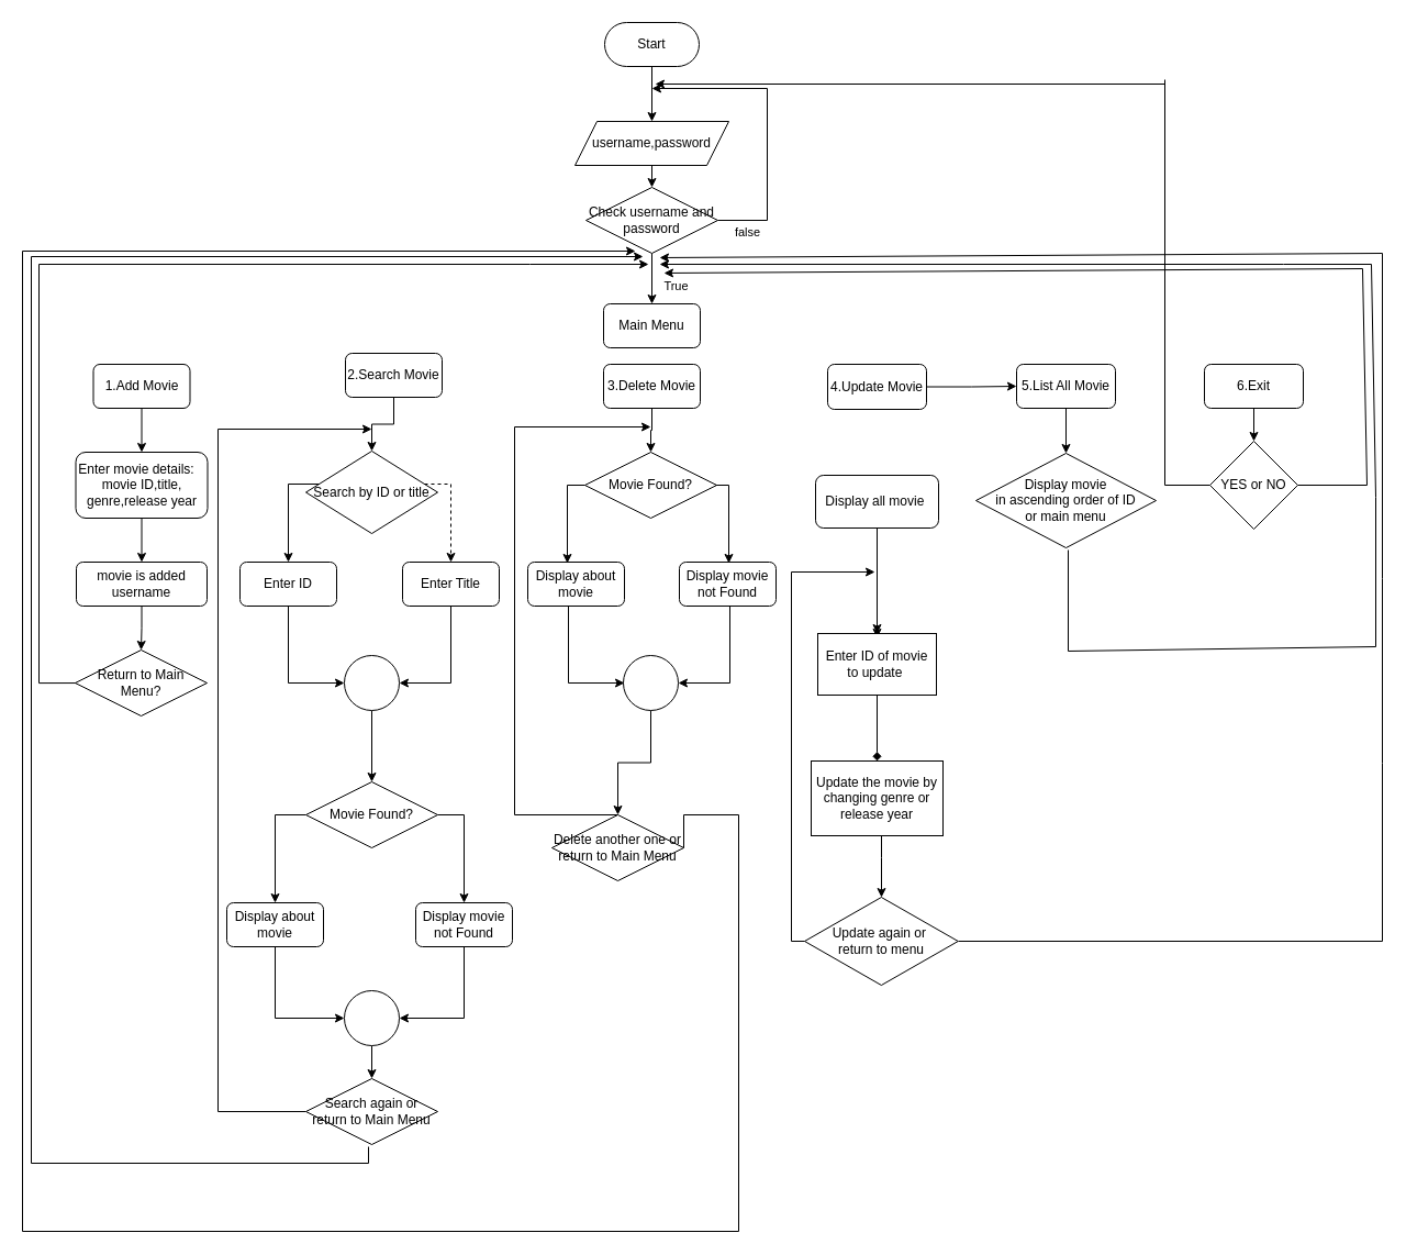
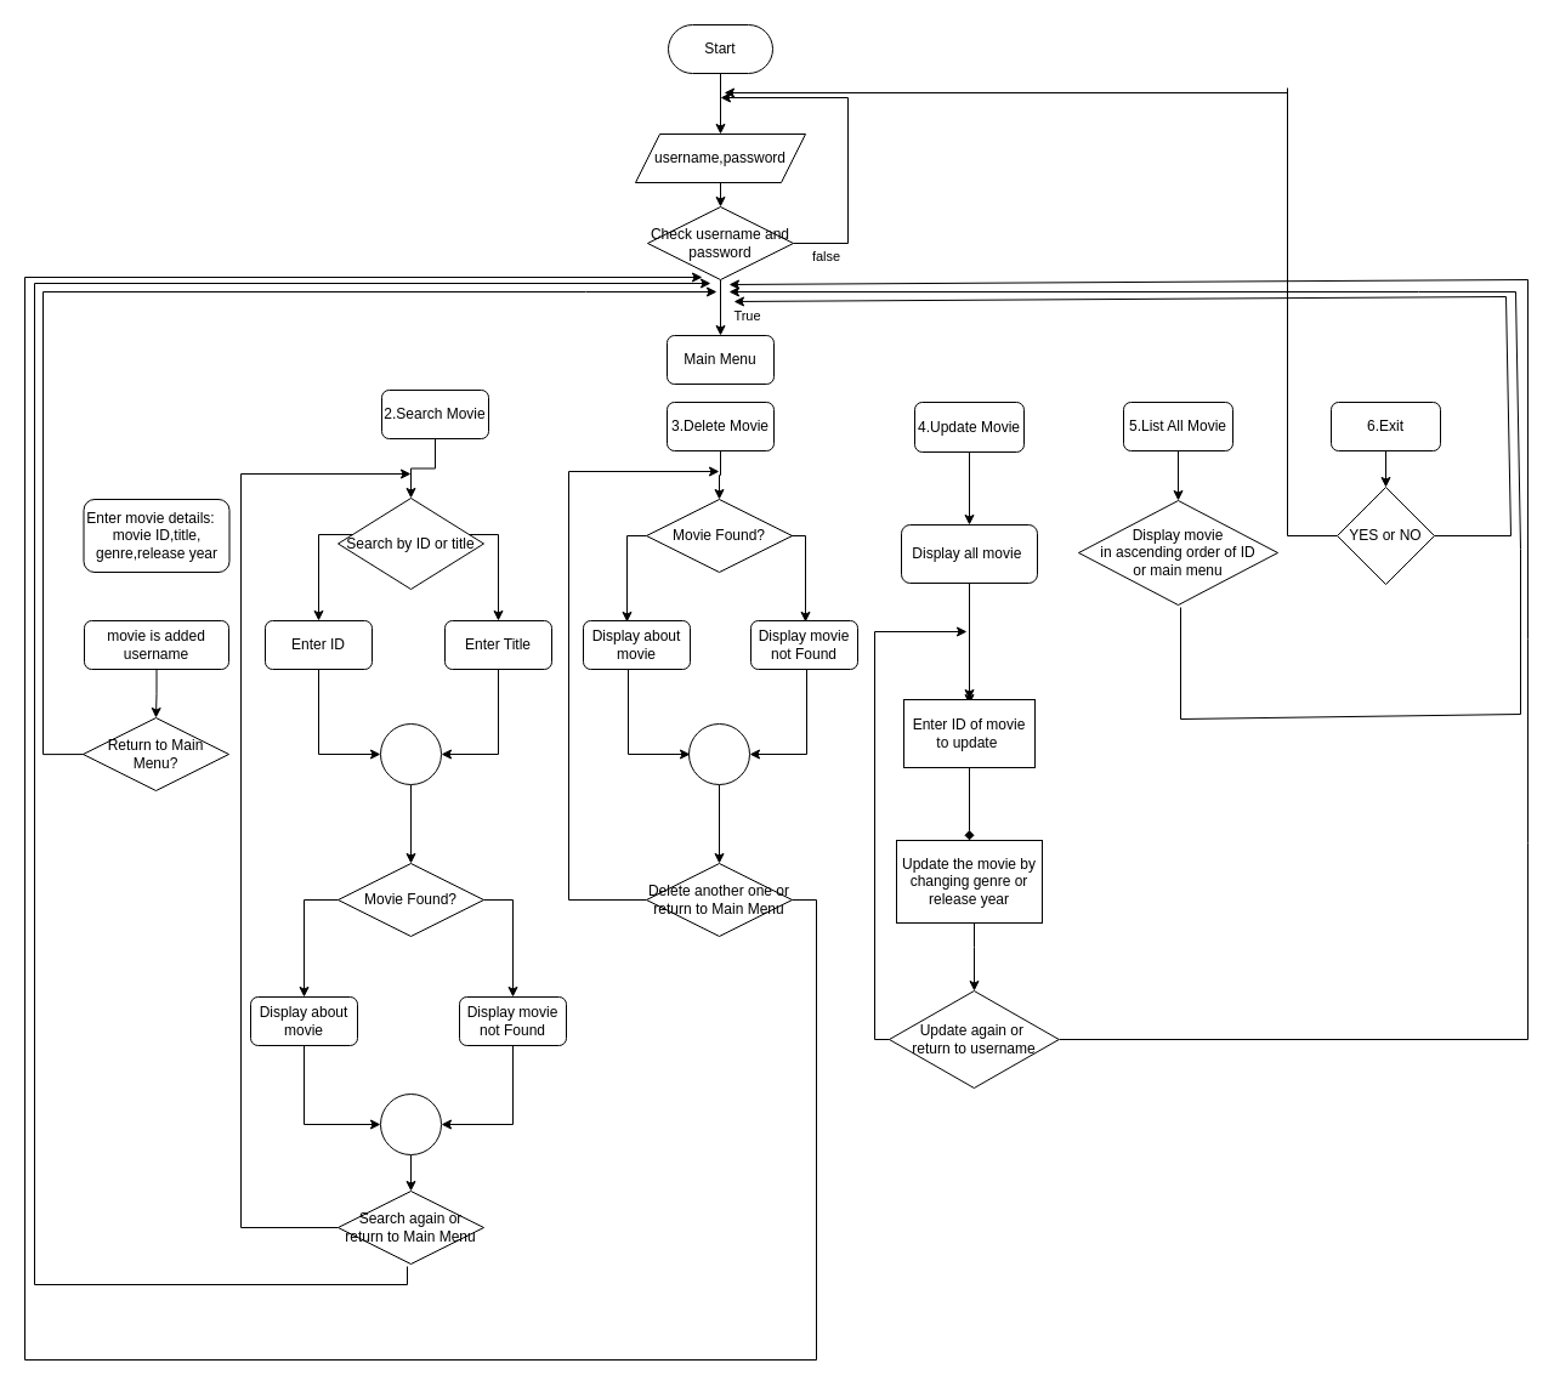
- <mxCell id="7" value="1.Add Movie" style="rounded=1;whiteSpace=wrap;html=1;" parent="1" vertex="1"><mxGeometry x="84.5" y="331" width="88" height="40" as="geometry" /></mxCell>
- <mxCell id="12" value="" style="edgeStyle=orthogonalEdgeStyle;rounded=0;orthogonalLoop=1;jettySize=auto;html=1;" edge="1" parent="1" source="13" target="15"><mxGeometry relative="1" as="geometry" /></mxCell>
+ <mxCell id="12" value="" style="edgeStyle=orthogonalEdgeStyle;rounded=0;orthogonalLoop=1;jettySize=auto;html=1;" edge="1" parent="1" source="13" target="67"><mxGeometry relative="1" as="geometry" /></mxCell>
- <mxCell id="6" style="edgeStyle=orthogonalEdgeStyle;rounded=0;orthogonalLoop=1;jettySize=auto;html=1;exitX=0.5;exitY=1;exitDx=0;exitDy=0;entryX=0.5;entryY=0;entryDx=0;entryDy=0;" parent="1" source="7" target="19" edge="1"><mxGeometry relative="1" as="geometry" /></mxCell>
- <mxCell id="25" style="edgeStyle=orthogonalEdgeStyle;rounded=0;orthogonalLoop=1;jettySize=auto;html=1;entryX=0.5;entryY=0;entryDx=0;entryDy=0;dashed=1;" parent="1" source="26" target="30" edge="1"><mxGeometry relative="1" as="geometry"><Array as="points"><mxPoint x="410" y="440" /></Array></mxGeometry></mxCell>
+ <mxCell id="25" style="edgeStyle=orthogonalEdgeStyle;rounded=0;orthogonalLoop=1;jettySize=auto;html=1;entryX=0.5;entryY=0;entryDx=0;entryDy=0;" parent="1" source="26" target="30" edge="1"><mxGeometry relative="1" as="geometry"><Array as="points"><mxPoint x="410" y="440" /></Array></mxGeometry></mxCell>
- <mxCell id="18" style="edgeStyle=orthogonalEdgeStyle;rounded=0;orthogonalLoop=1;jettySize=auto;html=1;entryX=0.5;entryY=0;entryDx=0;entryDy=0;" parent="1" source="19" target="21" edge="1"><mxGeometry relative="1" as="geometry" /></mxCell>
- <mxCell id="48" value="Delete another one or return to Main Menu" style="rhombus;whiteSpace=wrap;html=1;" parent="1" vertex="1"><mxGeometry x="502" y="741" width="120" height="60" as="geometry" /></mxCell>
+ <mxCell id="48" value="Delete another one or return to Main Menu" style="rhombus;whiteSpace=wrap;html=1;" parent="1" vertex="1"><mxGeometry x="532" y="711" width="120" height="60" as="geometry" /></mxCell>
- <mxCell id="65" value="Update again or&amp;nbsp;&lt;div&gt;return to menu&lt;/div&gt;" style="rhombus;whiteSpace=wrap;html=1;" vertex="1" parent="1"><mxGeometry x="732" y="816" width="139.75" height="80" as="geometry" /></mxCell>
+ <mxCell id="65" value="Update again or&amp;nbsp;&lt;div&gt;return to username&lt;/div&gt;" style="rhombus;whiteSpace=wrap;html=1;" vertex="1" parent="1"><mxGeometry x="732" y="816" width="139.75" height="80" as="geometry" /></mxCell>
